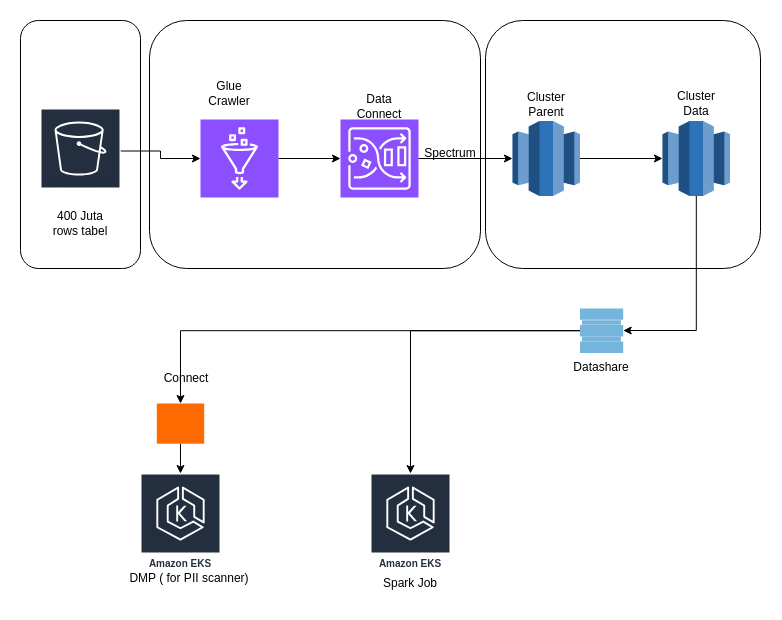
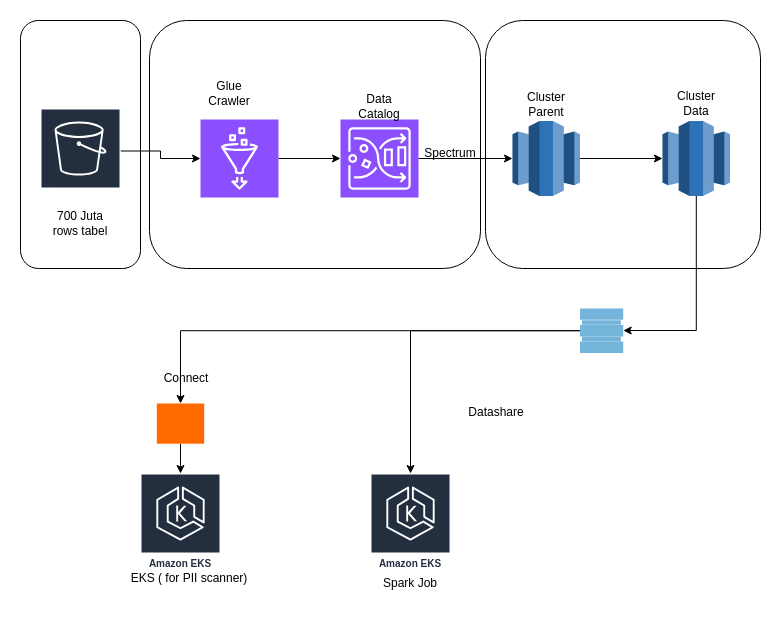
- <mxCell id="28" value="Data Connect" style="text;html=1;align=center;verticalAlign=middle;whiteSpace=wrap;rounded=0;" vertex="1" parent="1"><mxGeometry x="349" y="90.5" width="60" height="30" as="geometry" /></mxCell>
+ <mxCell id="28" value="Data Catalog" style="text;html=1;align=center;verticalAlign=middle;whiteSpace=wrap;rounded=0;" vertex="1" parent="1"><mxGeometry x="349" y="90.5" width="60" height="30" as="geometry" /></mxCell>
- <mxCell id="31" value="400 Juta rows tabel" style="text;html=1;align=center;verticalAlign=middle;whiteSpace=wrap;rounded=0;" vertex="1" parent="1"><mxGeometry x="50" y="208" width="60" height="30" as="geometry" /></mxCell>
+ <mxCell id="31" value="700 Juta rows tabel" style="text;html=1;align=center;verticalAlign=middle;whiteSpace=wrap;rounded=0;" vertex="1" parent="1"><mxGeometry x="50" y="208" width="60" height="30" as="geometry" /></mxCell>
- <mxCell id="22" value="Datashare" style="text;html=1;align=center;verticalAlign=middle;whiteSpace=wrap;rounded=0;" vertex="1" parent="1"><mxGeometry x="571.1" y="352.4" width="60" height="30" as="geometry" /></mxCell>
+ <mxCell id="22" value="Datashare" style="text;html=1;align=center;verticalAlign=middle;whiteSpace=wrap;rounded=0;" vertex="1" parent="1"><mxGeometry x="466.1" y="397.4" width="60" height="30" as="geometry" /></mxCell>
- <mxCell id="21" value="DMP ( for PII scanner)" style="text;html=1;align=center;verticalAlign=middle;whiteSpace=wrap;rounded=0;" vertex="1" parent="1"><mxGeometry x="116.25" y="563" width="146.25" height="30" as="geometry" /></mxCell>
+ <mxCell id="21" value="EKS ( for PII scanner)" style="text;html=1;align=center;verticalAlign=middle;whiteSpace=wrap;rounded=0;" vertex="1" parent="1"><mxGeometry x="116.25" y="563" width="146.25" height="30" as="geometry" /></mxCell>
